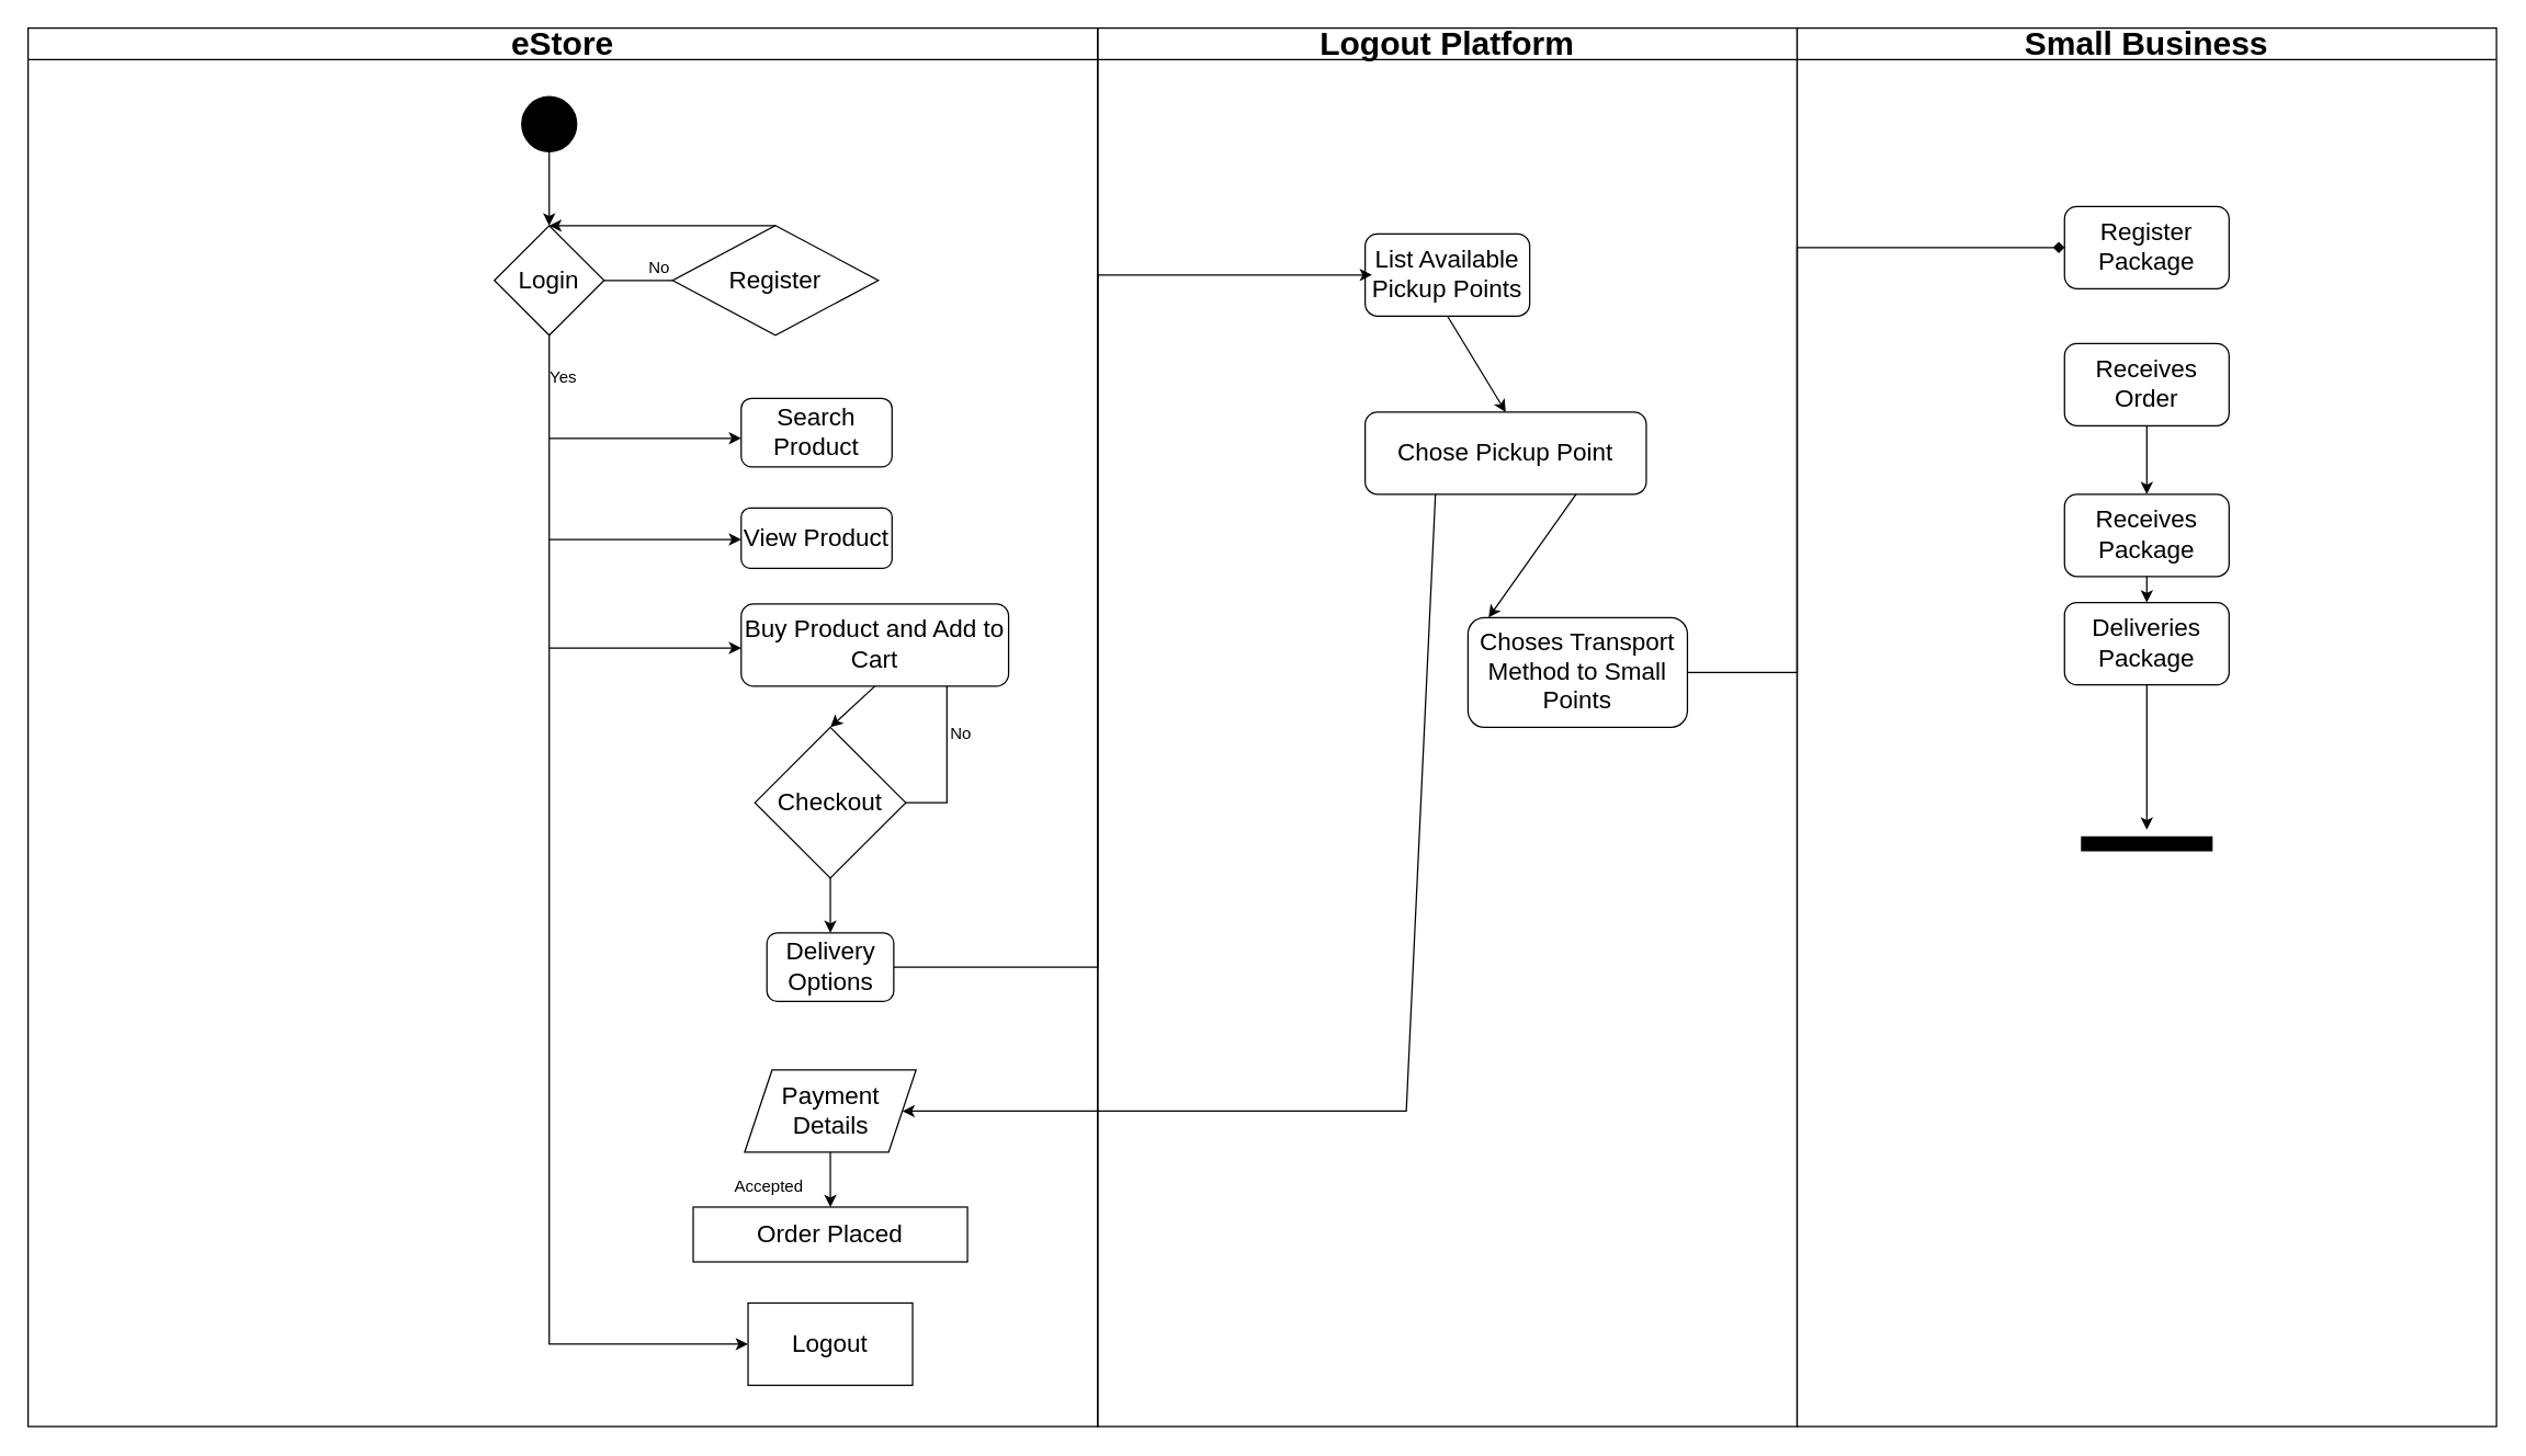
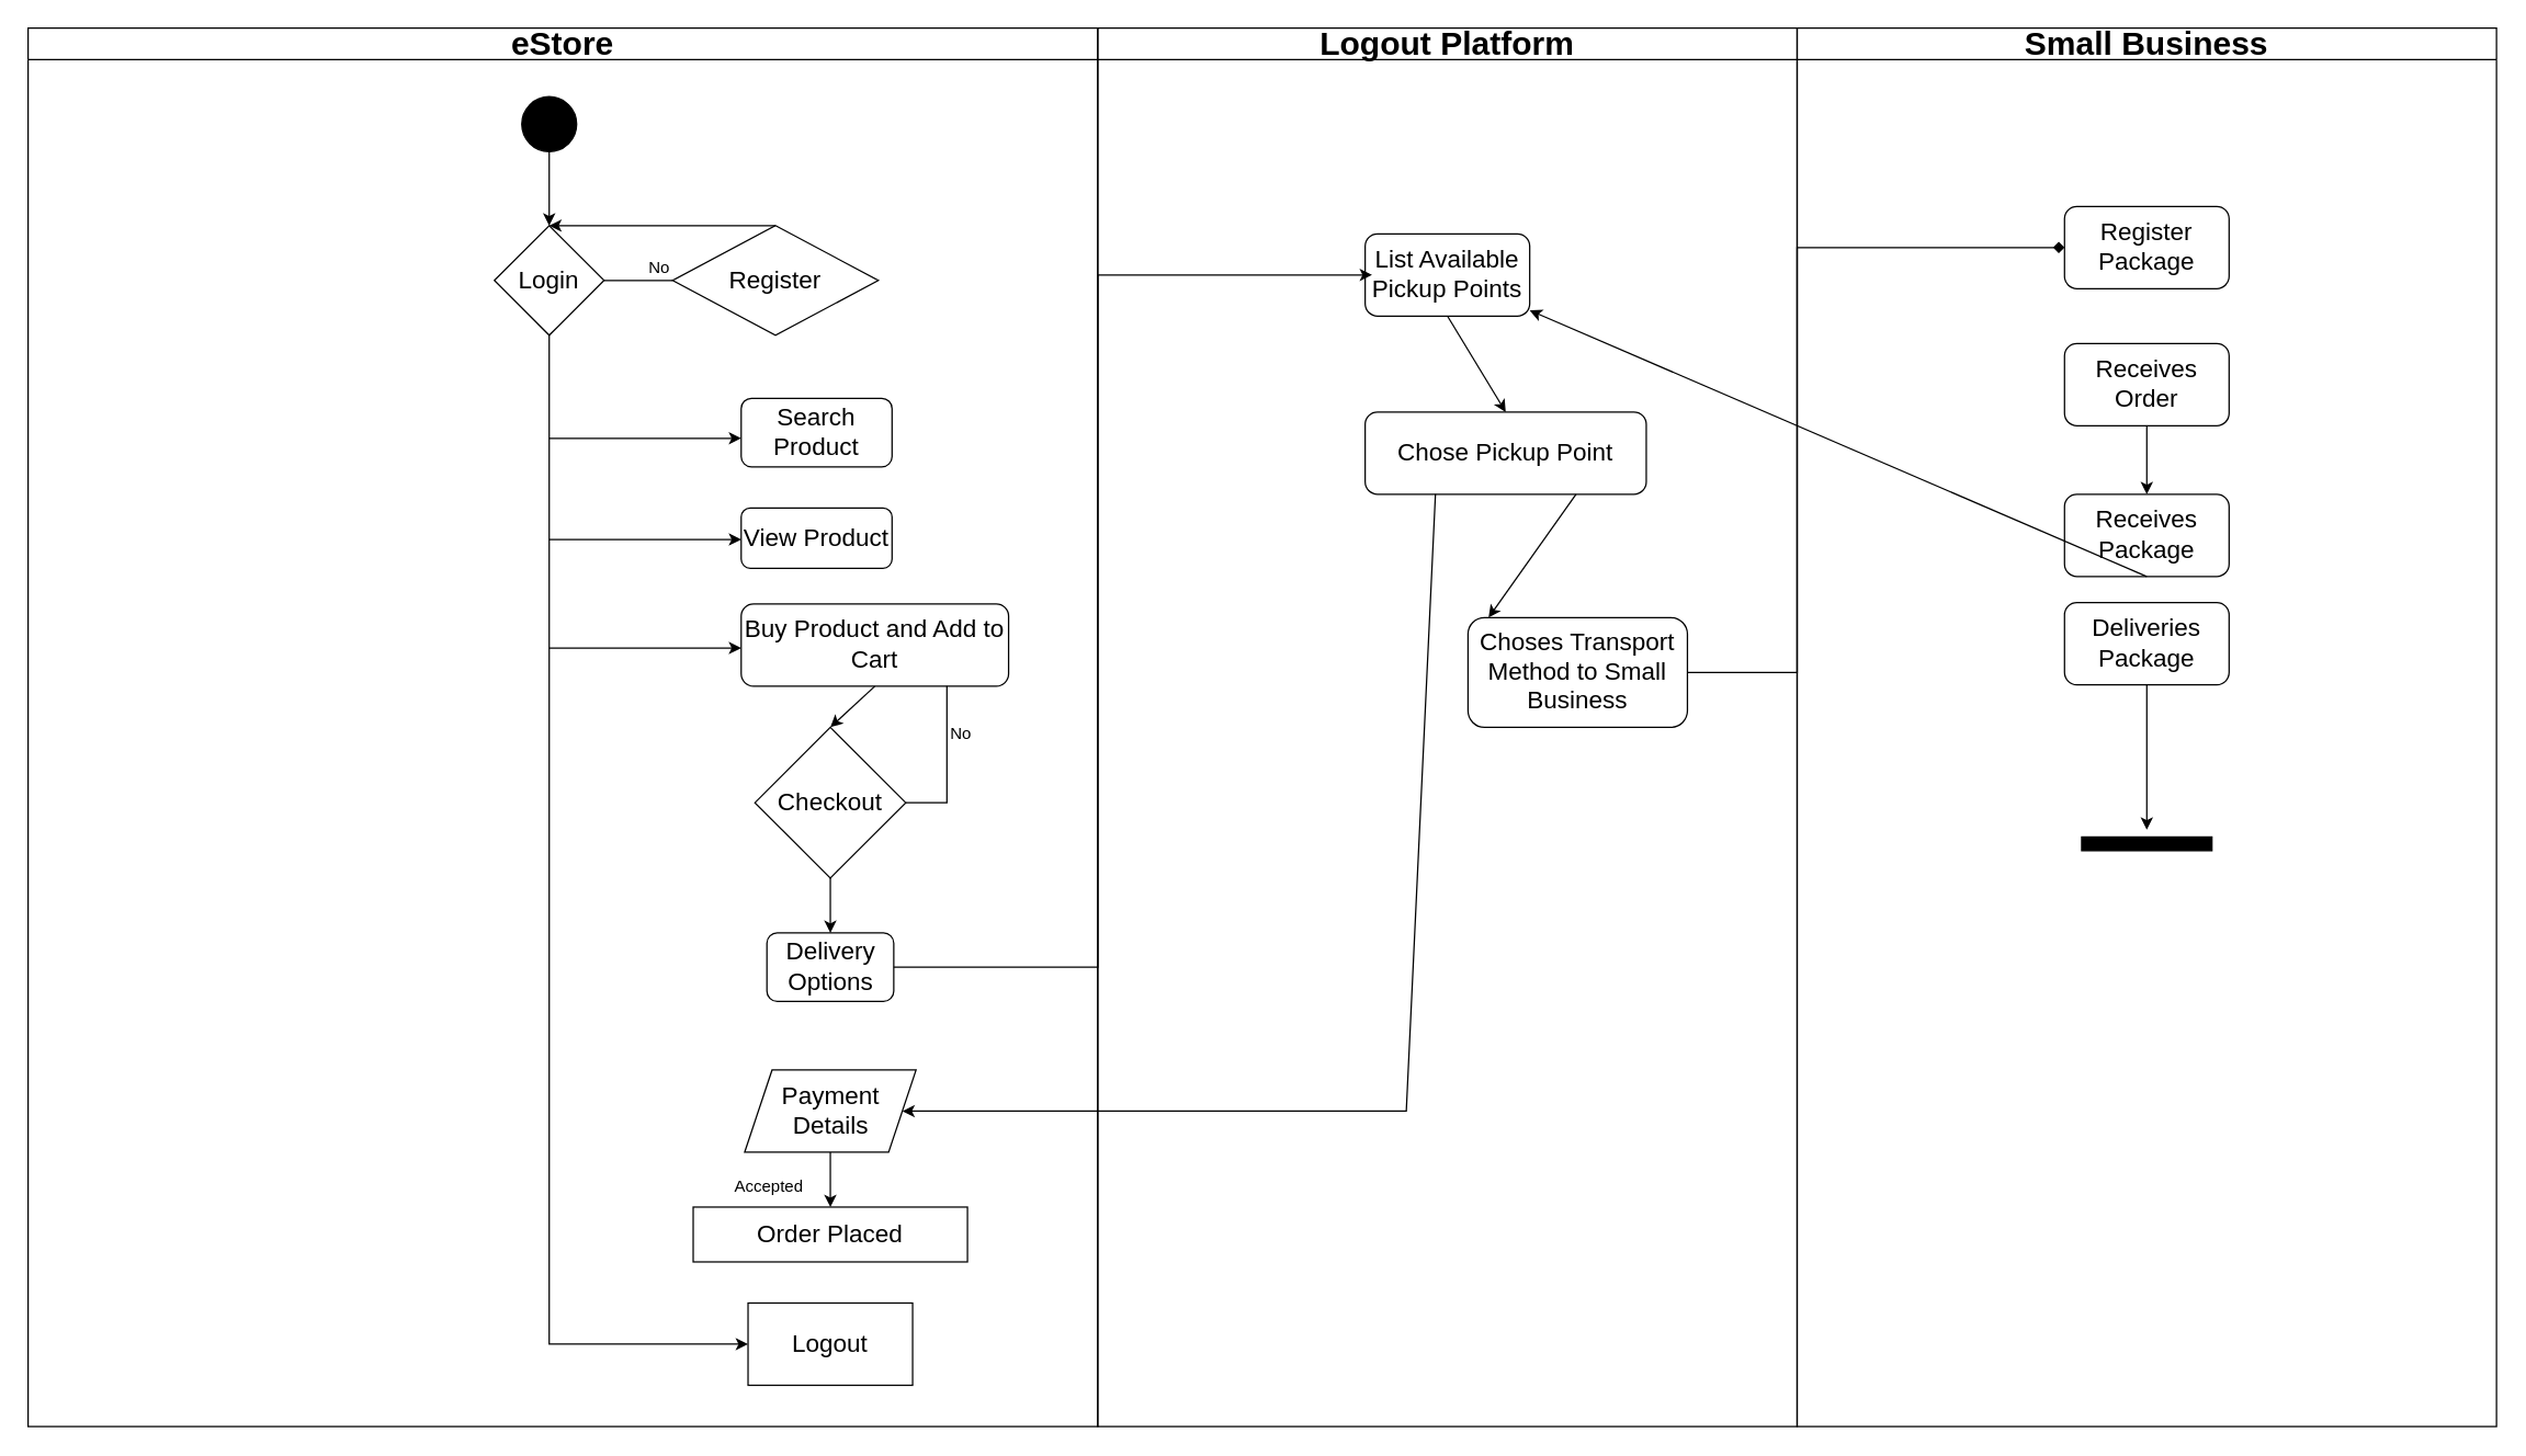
- <mxCell id="6" value="Yes&lt;br&gt;" style="text;html=1;align=center;verticalAlign=middle;resizable=0;points=[];autosize=1;strokeColor=none;fillColor=none;" parent="2" vertex="1"><mxGeometry x="370" y="240" width="40" height="30" as="geometry" /></mxCell>
- <mxCell id="42" value="" style="endArrow=classic;html=1;rounded=0;exitX=0.5;exitY=1;exitDx=0;exitDy=0;entryX=0.5;entryY=0;entryDx=0;entryDy=0;" parent="37" source="39" target="41" edge="1"><mxGeometry width="50" height="50" relative="1" as="geometry"><mxPoint x="-230" y="450" as="sourcePoint" /><mxPoint x="255" y="430" as="targetPoint" /></mxGeometry></mxCell>
+ <mxCell id="42" value="" style="endArrow=classic;html=1;rounded=0;exitX=0.5;exitY=1;exitDx=0;exitDy=0;" parent="37" source="39" target="30" edge="1"><mxGeometry width="50" height="50" relative="1" as="geometry"><mxPoint x="-230" y="450" as="sourcePoint" /><mxPoint x="255" y="430" as="targetPoint" /></mxGeometry></mxCell>
- <mxCell id="34" value="&lt;font style=&quot;font-size: 18px;&quot;&gt;Choses Transport Method to Small Points&lt;/font&gt;" style="rounded=1;whiteSpace=wrap;html=1;" parent="29" vertex="1"><mxGeometry x="270" y="430" width="160" height="80" as="geometry" /></mxCell>
+ <mxCell id="34" value="&lt;font style=&quot;font-size: 18px;&quot;&gt;Choses Transport Method to Small Business&lt;/font&gt;" style="rounded=1;whiteSpace=wrap;html=1;" parent="29" vertex="1"><mxGeometry x="270" y="430" width="160" height="80" as="geometry" /></mxCell>
